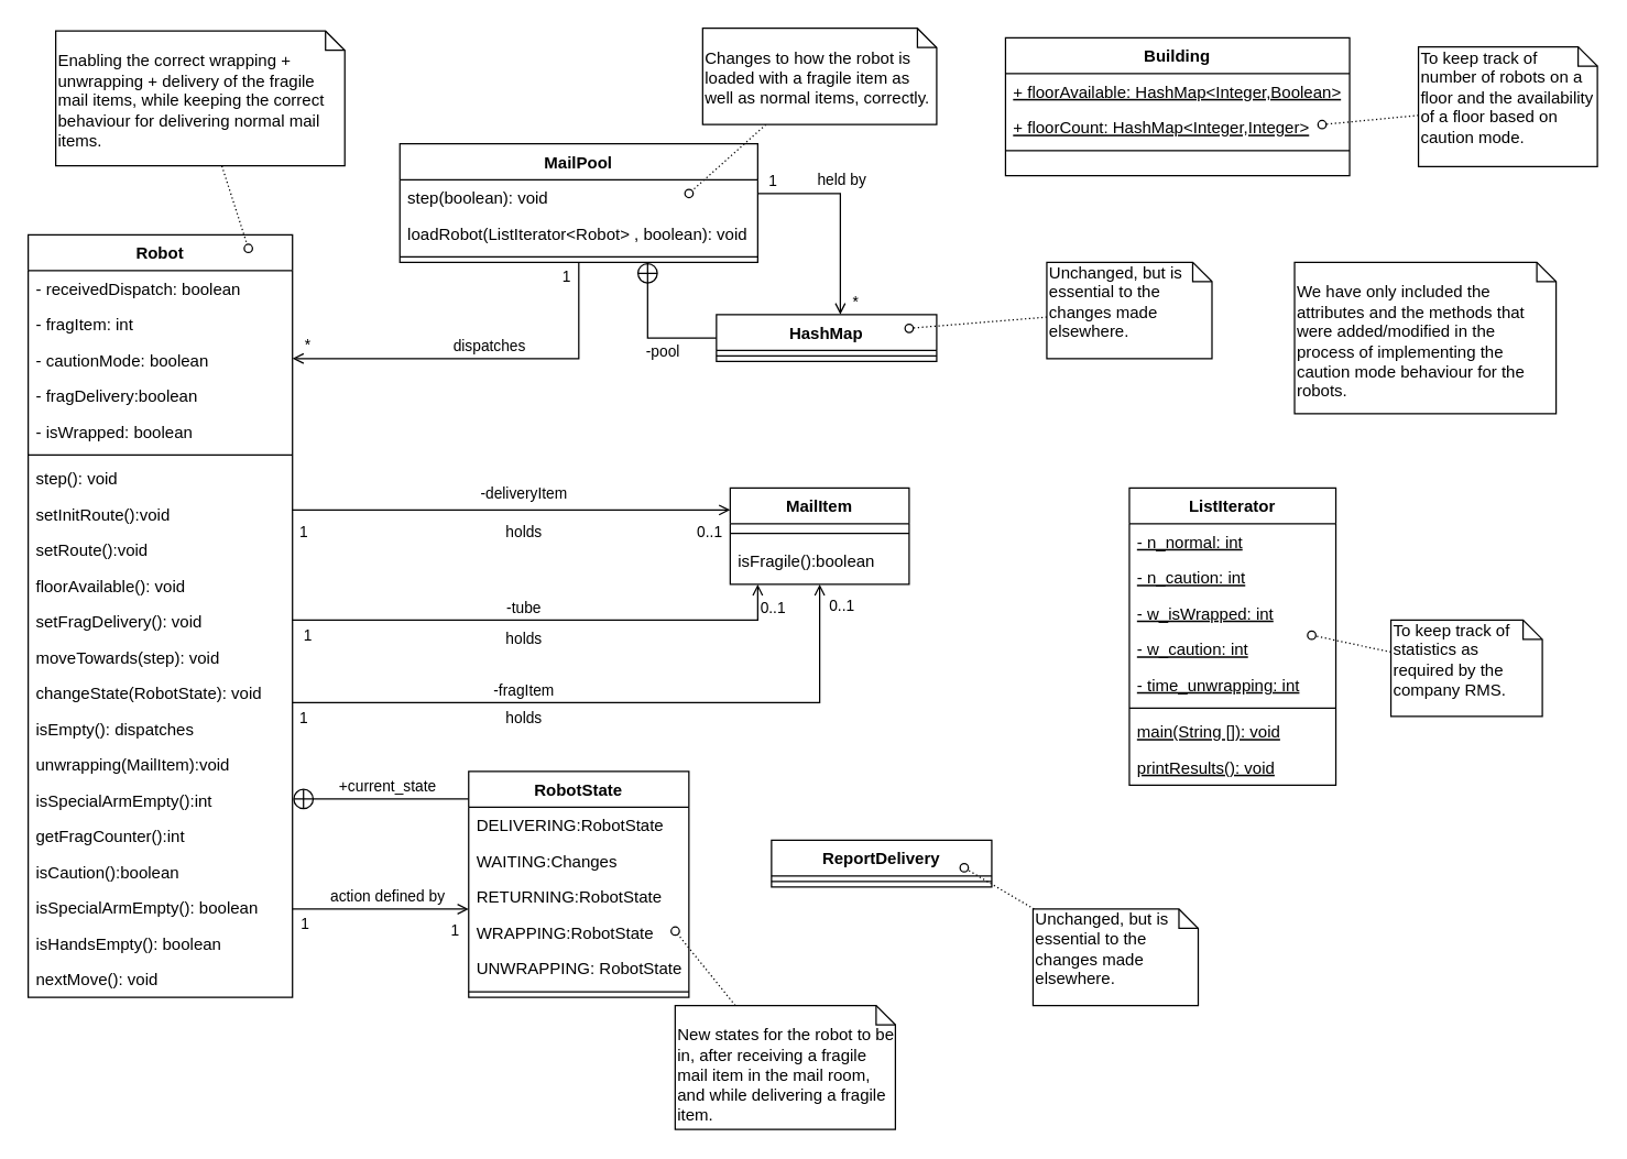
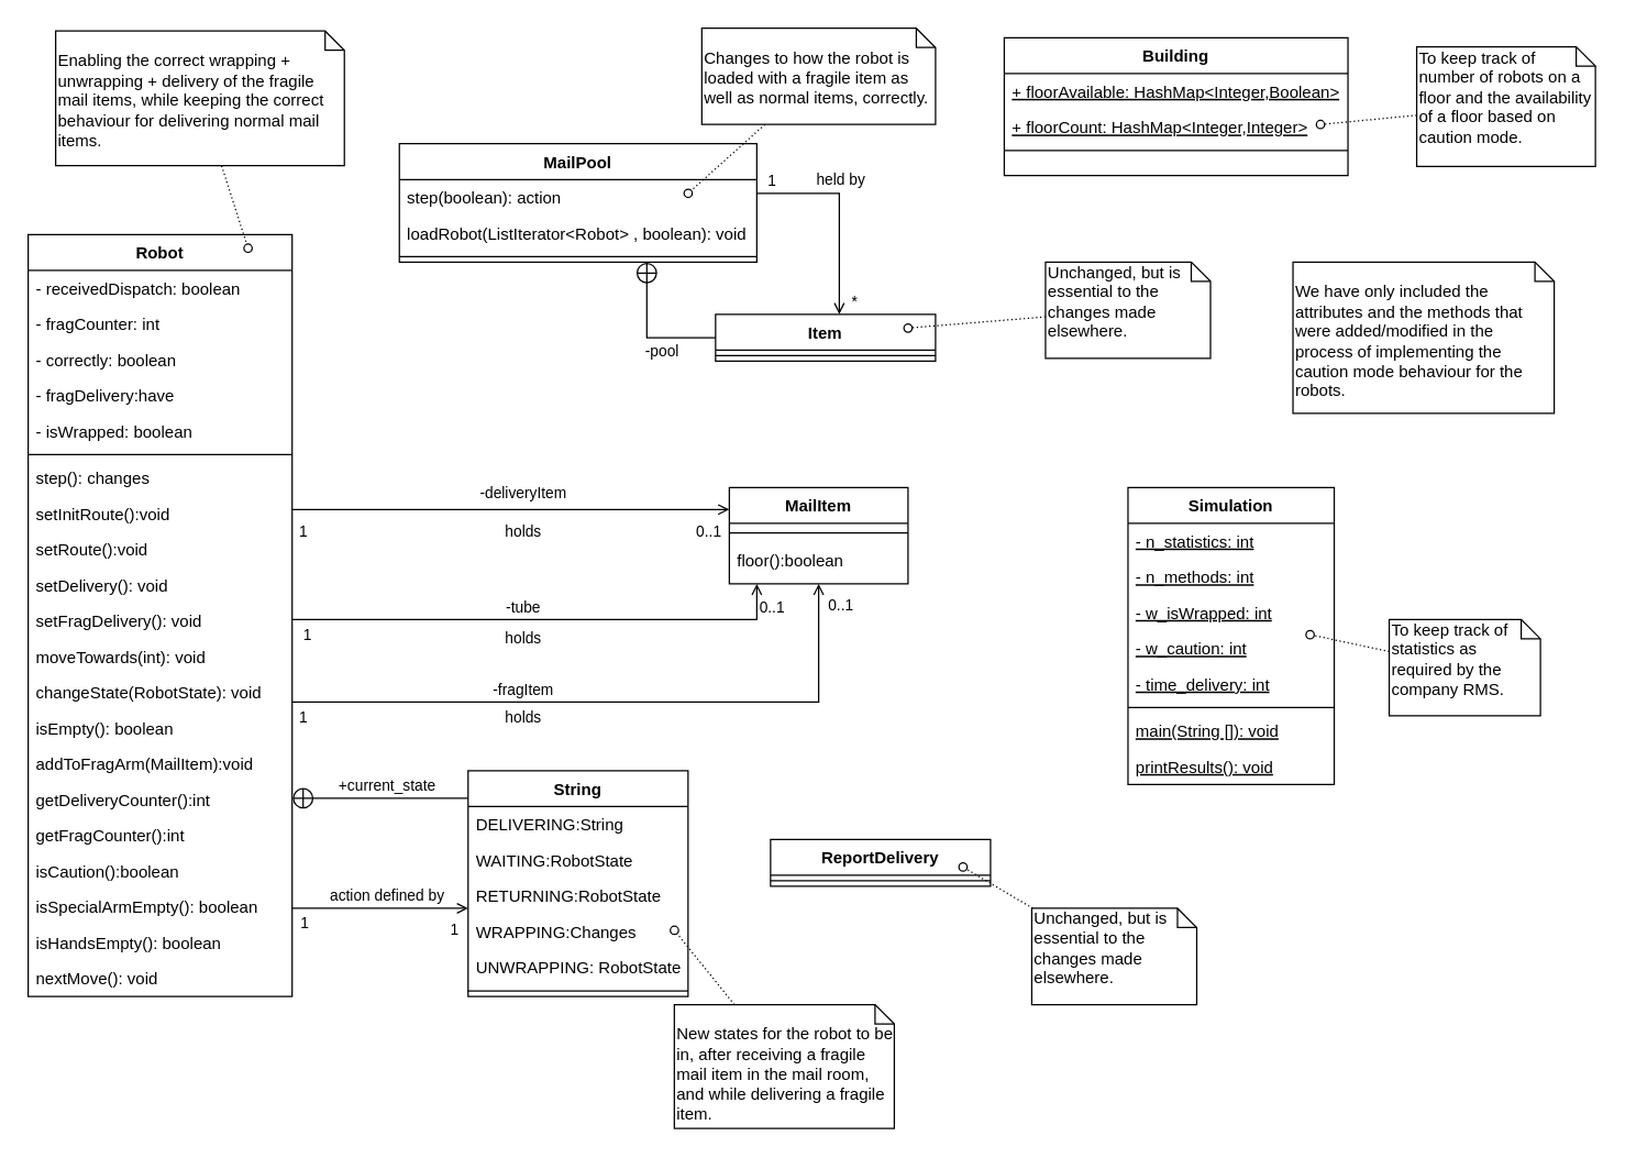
- <mxCell id="97" value="step(boolean): void" style="text;strokeColor=none;fillColor=none;align=left;verticalAlign=top;spacingLeft=4;spacingRight=4;overflow=hidden;rotatable=0;points=[[0,0.5],[1,0.5]];portConstraint=eastwest;" parent="96" vertex="1"><mxGeometry y="26" width="260" height="26" as="geometry" /></mxCell>
+ <mxCell id="97" value="step(boolean): action" style="text;strokeColor=none;fillColor=none;align=left;verticalAlign=top;spacingLeft=4;spacingRight=4;overflow=hidden;rotatable=0;points=[[0,0.5],[1,0.5]];portConstraint=eastwest;" parent="96" vertex="1"><mxGeometry y="26" width="260" height="26" as="geometry" /></mxCell>
- <mxCell id="6" value="- fragItem: int&#10;" style="text;align=left;verticalAlign=top;spacingLeft=4;spacingRight=4;overflow=hidden;rotatable=0;points=[[0,0.5],[1,0.5]];portConstraint=eastwest;rounded=0;shadow=0;html=0;" parent="4" vertex="1"><mxGeometry y="52" width="192" height="26" as="geometry" /></mxCell>
+ <mxCell id="6" value="- fragCounter: int&#10;" style="text;align=left;verticalAlign=top;spacingLeft=4;spacingRight=4;overflow=hidden;rotatable=0;points=[[0,0.5],[1,0.5]];portConstraint=eastwest;rounded=0;shadow=0;html=0;" parent="4" vertex="1"><mxGeometry y="52" width="192" height="26" as="geometry" /></mxCell>
- <mxCell id="2" value="HashMap" style="swimlane;fontStyle=1;align=center;verticalAlign=top;childLayout=stackLayout;horizontal=1;startSize=26;horizontalStack=0;resizeParent=1;resizeParentMax=0;resizeLast=0;collapsible=1;marginBottom=0;" parent="1" vertex="1"><mxGeometry x="520" y="228" width="160" height="34" as="geometry" /></mxCell>
+ <mxCell id="2" value="Item" style="swimlane;fontStyle=1;align=center;verticalAlign=top;childLayout=stackLayout;horizontal=1;startSize=26;horizontalStack=0;resizeParent=1;resizeParentMax=0;resizeLast=0;collapsible=1;marginBottom=0;" parent="1" vertex="1"><mxGeometry x="520" y="228" width="160" height="34" as="geometry" /></mxCell>
- <mxCell id="44" value="" style="endArrow=open;endFill=0;html=1;edgeStyle=orthogonalEdgeStyle;align=left;verticalAlign=top;rounded=0;exitX=0.5;exitY=1;exitDx=0;exitDy=0;" parent="1" source="96" target="4" edge="1"><mxGeometry x="-1" relative="1" as="geometry"><mxPoint x="730" y="380" as="sourcePoint" /><mxPoint x="890" y="380" as="targetPoint" /><Array as="points"><mxPoint x="420" y="260" /></Array></mxGeometry></mxCell>
- <mxCell id="45" value="1" style="edgeLabel;html=1;align=center;verticalAlign=middle;resizable=0;points=[];" parent="44" vertex="1" connectable="0"><mxGeometry x="-0.931" relative="1" as="geometry"><mxPoint x="-10" as="offset" /></mxGeometry></mxCell>
- <mxCell id="46" value="*" style="edgeLabel;html=1;align=center;verticalAlign=middle;resizable=0;points=[];" parent="44" vertex="1" connectable="0"><mxGeometry x="0.931" y="1" relative="1" as="geometry"><mxPoint y="-12" as="offset" /></mxGeometry></mxCell>
- <mxCell id="47" value="dispatches" style="edgeLabel;html=1;align=center;verticalAlign=middle;resizable=0;points=[];" parent="44" vertex="1" connectable="0"><mxGeometry x="0.06" y="-68" relative="1" as="geometry"><mxPoint x="11.33" y="58" as="offset" /></mxGeometry></mxCell>
- <mxCell id="7" value="- cautionMode: boolean" style="text;align=left;verticalAlign=top;spacingLeft=4;spacingRight=4;overflow=hidden;rotatable=0;points=[[0,0.5],[1,0.5]];portConstraint=eastwest;rounded=0;shadow=0;html=0;" parent="4" vertex="1"><mxGeometry y="78" width="192" height="26" as="geometry" /></mxCell>
+ <mxCell id="7" value="- correctly: boolean" style="text;align=left;verticalAlign=top;spacingLeft=4;spacingRight=4;overflow=hidden;rotatable=0;points=[[0,0.5],[1,0.5]];portConstraint=eastwest;rounded=0;shadow=0;html=0;" parent="4" vertex="1"><mxGeometry y="78" width="192" height="26" as="geometry" /></mxCell>
- <mxCell id="8" value="- fragDelivery:boolean" style="text;align=left;verticalAlign=top;spacingLeft=4;spacingRight=4;overflow=hidden;rotatable=0;points=[[0,0.5],[1,0.5]];portConstraint=eastwest;rounded=0;shadow=0;html=0;" parent="4" vertex="1"><mxGeometry y="104" width="192" height="26" as="geometry" /></mxCell>
+ <mxCell id="8" value="- fragDelivery:have" style="text;align=left;verticalAlign=top;spacingLeft=4;spacingRight=4;overflow=hidden;rotatable=0;points=[[0,0.5],[1,0.5]];portConstraint=eastwest;rounded=0;shadow=0;html=0;" parent="4" vertex="1"><mxGeometry y="104" width="192" height="26" as="geometry" /></mxCell>
- <mxCell id="11" value="step(): void&#10;" style="text;align=left;verticalAlign=top;spacingLeft=4;spacingRight=4;overflow=hidden;rotatable=0;points=[[0,0.5],[1,0.5]];portConstraint=eastwest;" parent="4" vertex="1"><mxGeometry y="164" width="192" height="26" as="geometry" /></mxCell>
+ <mxCell id="11" value="step(): changes&#10;" style="text;align=left;verticalAlign=top;spacingLeft=4;spacingRight=4;overflow=hidden;rotatable=0;points=[[0,0.5],[1,0.5]];portConstraint=eastwest;" parent="4" vertex="1"><mxGeometry y="164" width="192" height="26" as="geometry" /></mxCell>
- <mxCell id="79" value="ListIterator" style="swimlane;fontStyle=1;align=center;verticalAlign=top;childLayout=stackLayout;horizontal=1;startSize=26;horizontalStack=0;resizeParent=1;resizeLast=0;collapsible=1;marginBottom=0;rounded=0;shadow=0;strokeWidth=1;" parent="1" vertex="1"><mxGeometry x="820" y="354" width="150" height="216" as="geometry"><mxRectangle x="130" y="380" width="160" height="26" as="alternateBounds" /></mxGeometry></mxCell>
+ <mxCell id="79" value="Simulation" style="swimlane;fontStyle=1;align=center;verticalAlign=top;childLayout=stackLayout;horizontal=1;startSize=26;horizontalStack=0;resizeParent=1;resizeLast=0;collapsible=1;marginBottom=0;rounded=0;shadow=0;strokeWidth=1;" parent="1" vertex="1"><mxGeometry x="820" y="354" width="150" height="216" as="geometry"><mxRectangle x="130" y="380" width="160" height="26" as="alternateBounds" /></mxGeometry></mxCell>
- <mxCell id="80" value="- n_normal: int" style="text;align=left;verticalAlign=top;spacingLeft=4;spacingRight=4;overflow=hidden;rotatable=0;points=[[0,0.5],[1,0.5]];portConstraint=eastwest;rounded=0;shadow=0;html=0;fontStyle=4" parent="79" vertex="1"><mxGeometry y="26" width="150" height="26" as="geometry" /></mxCell>
+ <mxCell id="80" value="- n_statistics: int" style="text;align=left;verticalAlign=top;spacingLeft=4;spacingRight=4;overflow=hidden;rotatable=0;points=[[0,0.5],[1,0.5]];portConstraint=eastwest;rounded=0;shadow=0;html=0;fontStyle=4" parent="79" vertex="1"><mxGeometry y="26" width="150" height="26" as="geometry" /></mxCell>
- <mxCell id="65" value="isFragile():boolean" style="text;align=left;verticalAlign=top;spacingLeft=4;spacingRight=4;overflow=hidden;rotatable=0;points=[[0,0.5],[1,0.5]];portConstraint=eastwest;" parent="63" vertex="1"><mxGeometry y="40" width="130" height="26" as="geometry" /></mxCell>
+ <mxCell id="65" value="floor():boolean" style="text;align=left;verticalAlign=top;spacingLeft=4;spacingRight=4;overflow=hidden;rotatable=0;points=[[0,0.5],[1,0.5]];portConstraint=eastwest;" parent="63" vertex="1"><mxGeometry y="40" width="130" height="26" as="geometry" /></mxCell>
- <mxCell id="81" value="- n_caution: int" style="text;align=left;verticalAlign=top;spacingLeft=4;spacingRight=4;overflow=hidden;rotatable=0;points=[[0,0.5],[1,0.5]];portConstraint=eastwest;rounded=0;shadow=0;html=0;fontStyle=4" parent="79" vertex="1"><mxGeometry y="52" width="150" height="26" as="geometry" /></mxCell>
+ <mxCell id="81" value="- n_methods: int" style="text;align=left;verticalAlign=top;spacingLeft=4;spacingRight=4;overflow=hidden;rotatable=0;points=[[0,0.5],[1,0.5]];portConstraint=eastwest;rounded=0;shadow=0;html=0;fontStyle=4" parent="79" vertex="1"><mxGeometry y="52" width="150" height="26" as="geometry" /></mxCell>
- <mxCell id="14" value="floorAvailable(): void" style="text;align=left;verticalAlign=top;spacingLeft=4;spacingRight=4;overflow=hidden;rotatable=0;points=[[0,0.5],[1,0.5]];portConstraint=eastwest;" parent="4" vertex="1"><mxGeometry y="242" width="192" height="26" as="geometry" /></mxCell>
+ <mxCell id="14" value="setDelivery(): void" style="text;align=left;verticalAlign=top;spacingLeft=4;spacingRight=4;overflow=hidden;rotatable=0;points=[[0,0.5],[1,0.5]];portConstraint=eastwest;" parent="4" vertex="1"><mxGeometry y="242" width="192" height="26" as="geometry" /></mxCell>
- <mxCell id="16" value="moveTowards(step): void&#10;" style="text;align=left;verticalAlign=top;spacingLeft=4;spacingRight=4;overflow=hidden;rotatable=0;points=[[0,0.5],[1,0.5]];portConstraint=eastwest;" parent="4" vertex="1"><mxGeometry y="294" width="192" height="26" as="geometry" /></mxCell>
+ <mxCell id="16" value="moveTowards(int): void&#10;" style="text;align=left;verticalAlign=top;spacingLeft=4;spacingRight=4;overflow=hidden;rotatable=0;points=[[0,0.5],[1,0.5]];portConstraint=eastwest;" parent="4" vertex="1"><mxGeometry y="294" width="192" height="26" as="geometry" /></mxCell>
- <mxCell id="84" value="- time_unwrapping: int" style="text;align=left;verticalAlign=top;spacingLeft=4;spacingRight=4;overflow=hidden;rotatable=0;points=[[0,0.5],[1,0.5]];portConstraint=eastwest;rounded=0;shadow=0;html=0;fontStyle=4" parent="79" vertex="1"><mxGeometry y="130" width="150" height="26" as="geometry" /></mxCell>
+ <mxCell id="84" value="- time_delivery: int" style="text;align=left;verticalAlign=top;spacingLeft=4;spacingRight=4;overflow=hidden;rotatable=0;points=[[0,0.5],[1,0.5]];portConstraint=eastwest;rounded=0;shadow=0;html=0;fontStyle=4" parent="79" vertex="1"><mxGeometry y="130" width="150" height="26" as="geometry" /></mxCell>
- <mxCell id="18" value="isEmpty(): dispatches" style="text;align=left;verticalAlign=top;spacingLeft=4;spacingRight=4;overflow=hidden;rotatable=0;points=[[0,0.5],[1,0.5]];portConstraint=eastwest;" parent="4" vertex="1"><mxGeometry y="346" width="192" height="26" as="geometry" /></mxCell>
+ <mxCell id="18" value="isEmpty(): boolean" style="text;align=left;verticalAlign=top;spacingLeft=4;spacingRight=4;overflow=hidden;rotatable=0;points=[[0,0.5],[1,0.5]];portConstraint=eastwest;" parent="4" vertex="1"><mxGeometry y="346" width="192" height="26" as="geometry" /></mxCell>
- <mxCell id="19" value="unwrapping(MailItem):void" style="text;align=left;verticalAlign=top;spacingLeft=4;spacingRight=4;overflow=hidden;rotatable=0;points=[[0,0.5],[1,0.5]];portConstraint=eastwest;" parent="4" vertex="1"><mxGeometry y="372" width="192" height="26" as="geometry" /></mxCell>
+ <mxCell id="19" value="addToFragArm(MailItem):void" style="text;align=left;verticalAlign=top;spacingLeft=4;spacingRight=4;overflow=hidden;rotatable=0;points=[[0,0.5],[1,0.5]];portConstraint=eastwest;" parent="4" vertex="1"><mxGeometry y="372" width="192" height="26" as="geometry" /></mxCell>
- <mxCell id="66" value="RobotState" style="swimlane;fontStyle=1;align=center;verticalAlign=top;childLayout=stackLayout;horizontal=1;startSize=26;horizontalStack=0;resizeParent=1;resizeParentMax=0;resizeLast=0;collapsible=1;marginBottom=0;" parent="1" vertex="1"><mxGeometry x="340" y="560" width="160" height="164" as="geometry" /></mxCell>
+ <mxCell id="66" value="String" style="swimlane;fontStyle=1;align=center;verticalAlign=top;childLayout=stackLayout;horizontal=1;startSize=26;horizontalStack=0;resizeParent=1;resizeParentMax=0;resizeLast=0;collapsible=1;marginBottom=0;" parent="1" vertex="1"><mxGeometry x="340" y="560" width="160" height="164" as="geometry" /></mxCell>
- <mxCell id="20" value="isSpecialArmEmpty():int" style="text;align=left;verticalAlign=top;spacingLeft=4;spacingRight=4;overflow=hidden;rotatable=0;points=[[0,0.5],[1,0.5]];portConstraint=eastwest;" parent="4" vertex="1"><mxGeometry y="398" width="192" height="26" as="geometry" /></mxCell>
+ <mxCell id="20" value="getDeliveryCounter():int" style="text;align=left;verticalAlign=top;spacingLeft=4;spacingRight=4;overflow=hidden;rotatable=0;points=[[0,0.5],[1,0.5]];portConstraint=eastwest;" parent="4" vertex="1"><mxGeometry y="398" width="192" height="26" as="geometry" /></mxCell>
- <mxCell id="67" value="DELIVERING:RobotState" style="text;strokeColor=none;fillColor=none;align=left;verticalAlign=top;spacingLeft=4;spacingRight=4;overflow=hidden;rotatable=0;points=[[0,0.5],[1,0.5]];portConstraint=eastwest;" parent="66" vertex="1"><mxGeometry y="26" width="160" height="26" as="geometry" /></mxCell>
+ <mxCell id="67" value="DELIVERING:String" style="text;strokeColor=none;fillColor=none;align=left;verticalAlign=top;spacingLeft=4;spacingRight=4;overflow=hidden;rotatable=0;points=[[0,0.5],[1,0.5]];portConstraint=eastwest;" parent="66" vertex="1"><mxGeometry y="26" width="160" height="26" as="geometry" /></mxCell>
- <mxCell id="68" value="WAITING:Changes" style="text;strokeColor=none;fillColor=none;align=left;verticalAlign=top;spacingLeft=4;spacingRight=4;overflow=hidden;rotatable=0;points=[[0,0.5],[1,0.5]];portConstraint=eastwest;" parent="66" vertex="1"><mxGeometry y="52" width="160" height="26" as="geometry" /></mxCell>
+ <mxCell id="68" value="WAITING:RobotState" style="text;strokeColor=none;fillColor=none;align=left;verticalAlign=top;spacingLeft=4;spacingRight=4;overflow=hidden;rotatable=0;points=[[0,0.5],[1,0.5]];portConstraint=eastwest;" parent="66" vertex="1"><mxGeometry y="52" width="160" height="26" as="geometry" /></mxCell>
- <mxCell id="70" value="WRAPPING:RobotState" style="text;strokeColor=none;fillColor=none;align=left;verticalAlign=top;spacingLeft=4;spacingRight=4;overflow=hidden;rotatable=0;points=[[0,0.5],[1,0.5]];portConstraint=eastwest;" parent="66" vertex="1"><mxGeometry y="104" width="160" height="26" as="geometry" /></mxCell>
+ <mxCell id="70" value="WRAPPING:Changes" style="text;strokeColor=none;fillColor=none;align=left;verticalAlign=top;spacingLeft=4;spacingRight=4;overflow=hidden;rotatable=0;points=[[0,0.5],[1,0.5]];portConstraint=eastwest;" parent="66" vertex="1"><mxGeometry y="104" width="160" height="26" as="geometry" /></mxCell>
